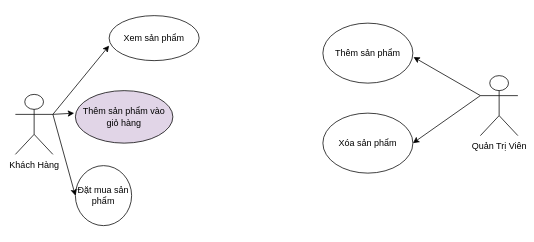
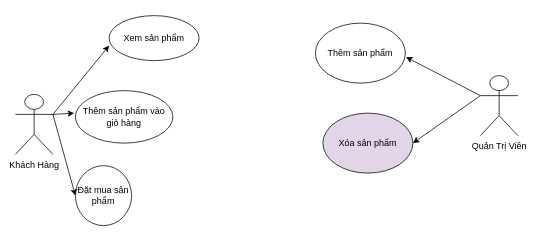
- <mxCell id="7" value="Thêm sản phẩm" style="ellipse;whiteSpace=wrap;html=1;" vertex="1" parent="1"><mxGeometry x="430" y="30" width="120" height="80" as="geometry" /></mxCell>
+ <mxCell id="7" value="Thêm sản phẩm" style="ellipse;whiteSpace=wrap;html=1;" vertex="1" parent="1"><mxGeometry x="420" y="30" width="120" height="80" as="geometry" /></mxCell>
- <mxCell id="4" value="Thêm sản phẩm vào giỏ hàng" style="ellipse;whiteSpace=wrap;html=1;fillColor=#e1d5e7;" vertex="1" parent="1"><mxGeometry x="100" y="120" width="130" height="70" as="geometry" /></mxCell>
+ <mxCell id="4" value="Thêm sản phẩm vào giỏ hàng" style="ellipse;whiteSpace=wrap;html=1;" vertex="1" parent="1"><mxGeometry x="100" y="120" width="130" height="70" as="geometry" /></mxCell>
- <mxCell id="8" value="Xóa sản phẩm" style="ellipse;whiteSpace=wrap;html=1;" vertex="1" parent="1"><mxGeometry x="430" y="150" width="120" height="80" as="geometry" /></mxCell>
+ <mxCell id="8" value="Xóa sản phẩm" style="ellipse;whiteSpace=wrap;html=1;fillColor=#e1d5e7;" vertex="1" parent="1"><mxGeometry x="430" y="150" width="120" height="80" as="geometry" /></mxCell>
